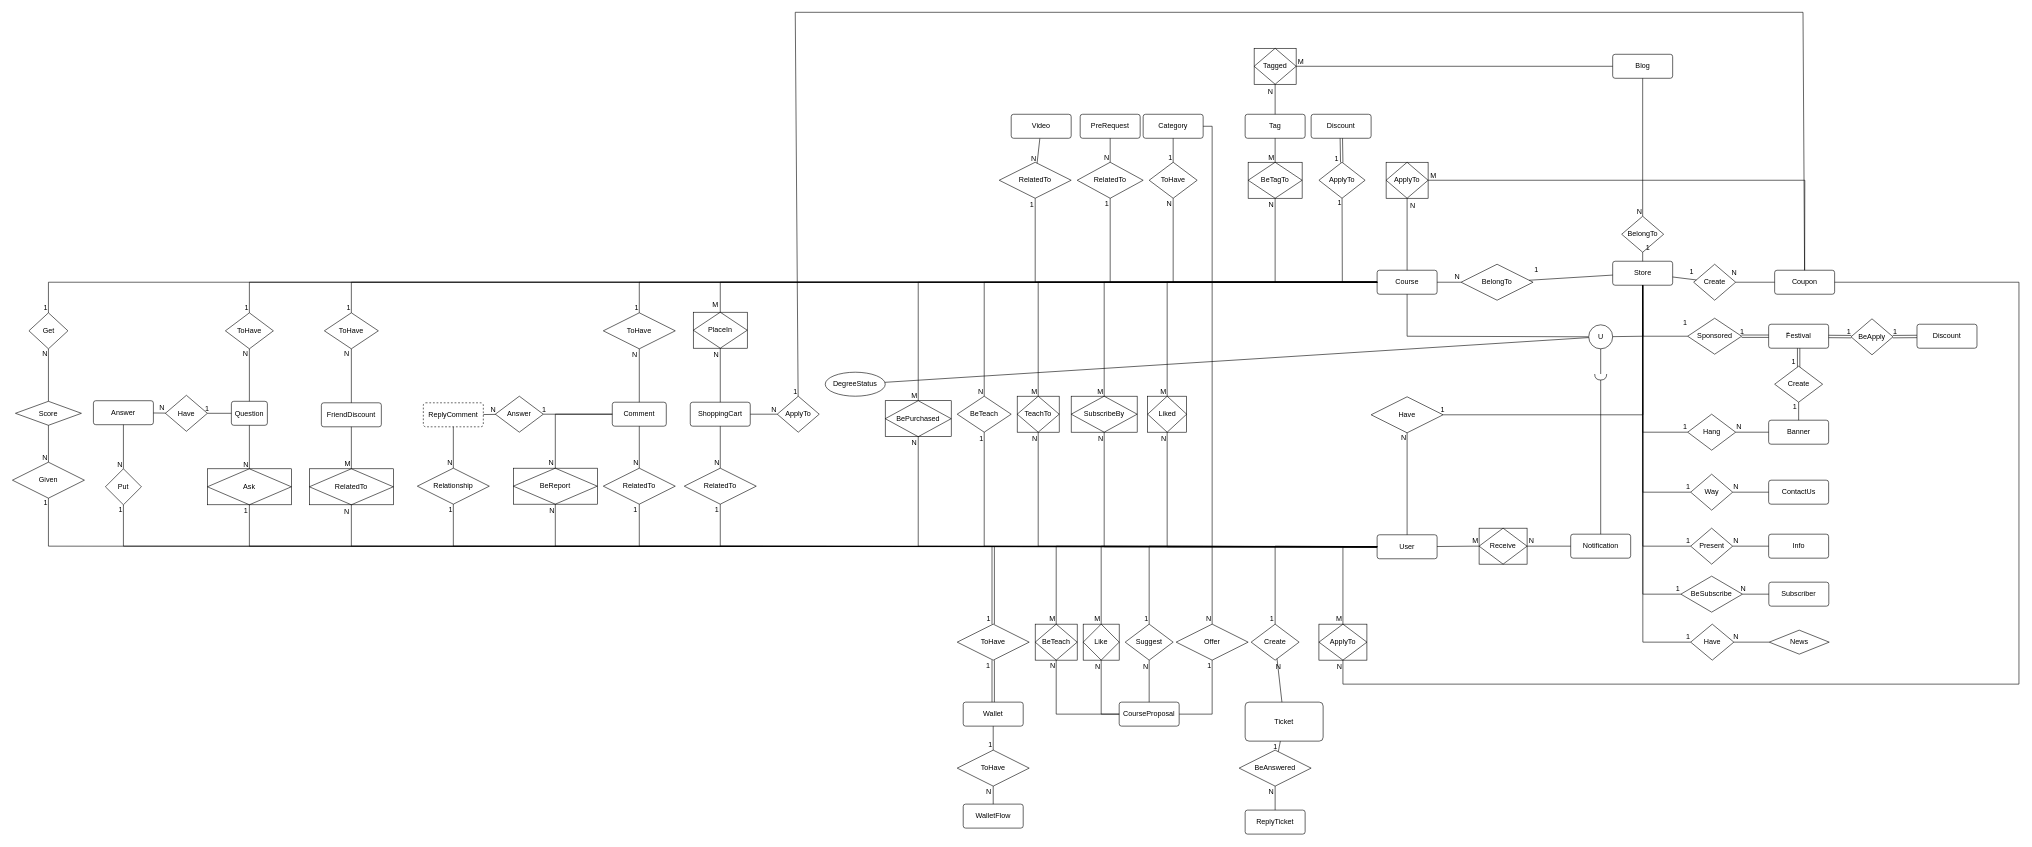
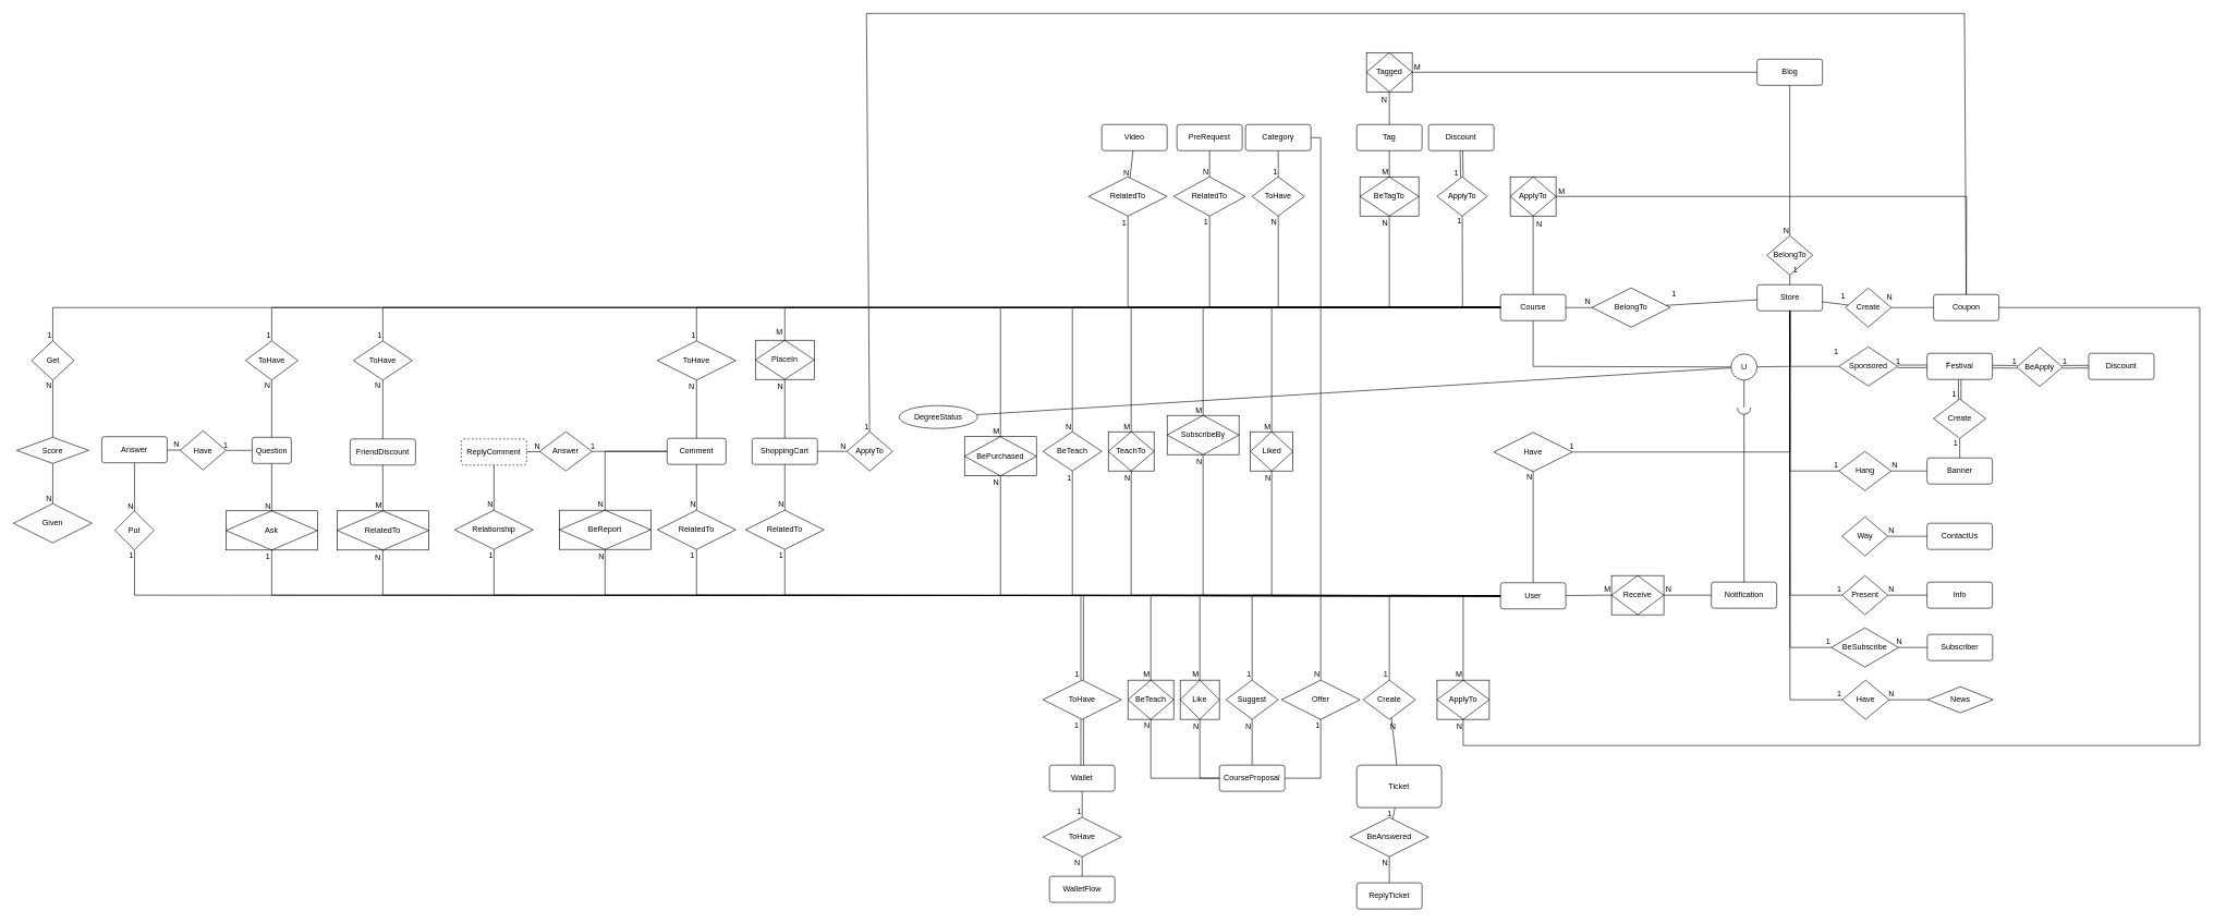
- <mxCell id="267" value="DegreeStatus" style="ellipse;whiteSpace=wrap;html=1;align=center;" parent="1" vertex="1"><mxGeometry x="1375" y="620" width="100" height="40" as="geometry" /></mxCell>
+ <mxCell id="267" value="DegreeStatus" style="ellipse;whiteSpace=wrap;html=1;align=center;" parent="1" vertex="1"><mxGeometry x="1375" y="620" width="120" height="35" as="geometry" /></mxCell>
- <mxCell id="46" value="SubscribeBy" style="shape=associativeEntity;whiteSpace=wrap;html=1;align=center;" parent="1" vertex="1"><mxGeometry x="1785" y="660" width="110" height="60" as="geometry" /></mxCell>
+ <mxCell id="46" value="SubscribeBy" style="shape=associativeEntity;whiteSpace=wrap;html=1;align=center;" parent="1" vertex="1"><mxGeometry x="1785" y="635" width="110" height="60" as="geometry" /></mxCell>
- <mxCell id="58" value="" style="endArrow=none;html=1;rounded=0;" parent="1" source="2" target="57" edge="1"><mxGeometry relative="1" as="geometry"><mxPoint x="2705" y="870" as="sourcePoint" /><mxPoint x="2865" y="870" as="targetPoint" /><Array as="points"><mxPoint x="2738" y="820" /></Array></mxGeometry></mxCell>
- <mxCell id="59" value="1" style="resizable=0;html=1;whiteSpace=wrap;align=right;verticalAlign=bottom;" parent="58" connectable="0" vertex="1"><mxGeometry x="1" relative="1" as="geometry" /></mxCell>
- <mxCell id="248" value="" style="endArrow=none;html=1;rounded=0;" parent="1" source="9" target="247" edge="1"><mxGeometry relative="1" as="geometry"><mxPoint x="2245" y="860" as="sourcePoint" /><mxPoint x="15" y="870" as="targetPoint" /><Array as="points"><mxPoint x="80" y="910" /></Array></mxGeometry></mxCell>
- <mxCell id="249" value="1" style="resizable=0;html=1;whiteSpace=wrap;align=right;verticalAlign=bottom;" parent="248" connectable="0" vertex="1"><mxGeometry x="1" relative="1" as="geometry"><mxPoint y="16" as="offset" /></mxGeometry></mxCell>
